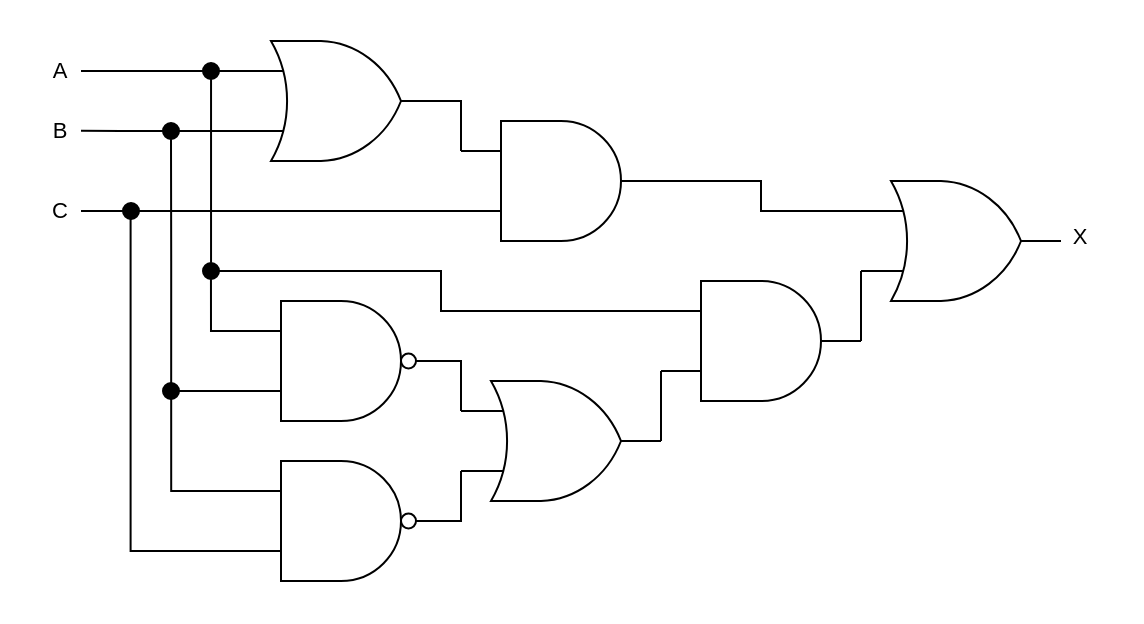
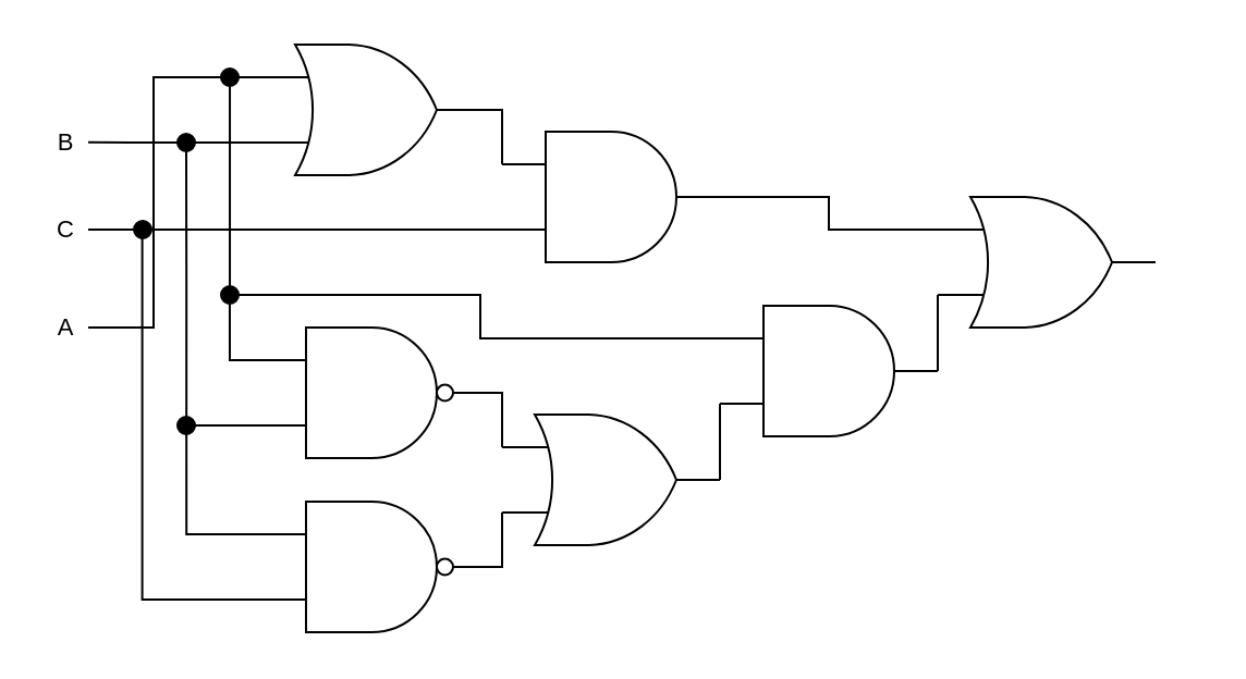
- <mxCell id="15" value="A" style="text;html=1;align=center;verticalAlign=middle;whiteSpace=wrap;rounded=0;fontFamily=Helvetica;fontSize=11;fontColor=default;labelBackgroundColor=default;" vertex="1" parent="1"><mxGeometry x="20" y="20" width="20" height="30" as="geometry" /></mxCell>
+ <mxCell id="15" value="A" style="text;html=1;align=center;verticalAlign=middle;whiteSpace=wrap;rounded=0;fontFamily=Helvetica;fontSize=11;fontColor=default;labelBackgroundColor=default;" vertex="1" parent="1"><mxGeometry x="20" y="135" width="20" height="30" as="geometry" /></mxCell>
- <mxCell id="36" value="X" style="text;html=1;align=center;verticalAlign=middle;whiteSpace=wrap;rounded=0;fontFamily=Helvetica;fontSize=11;fontColor=default;labelBackgroundColor=default;" vertex="1" parent="1"><mxGeometry x="530" y="105" width="20" height="25" as="geometry" /></mxCell>
